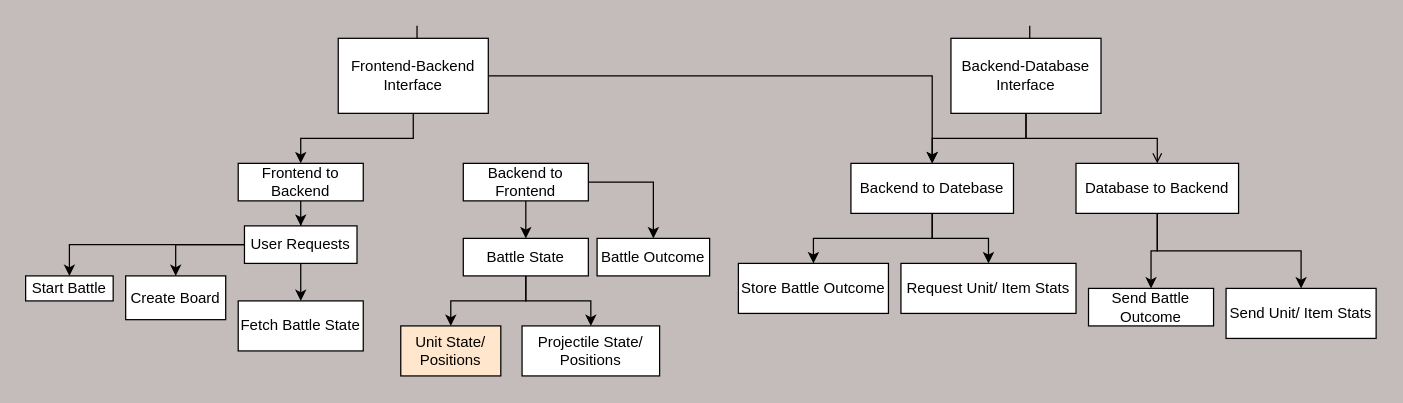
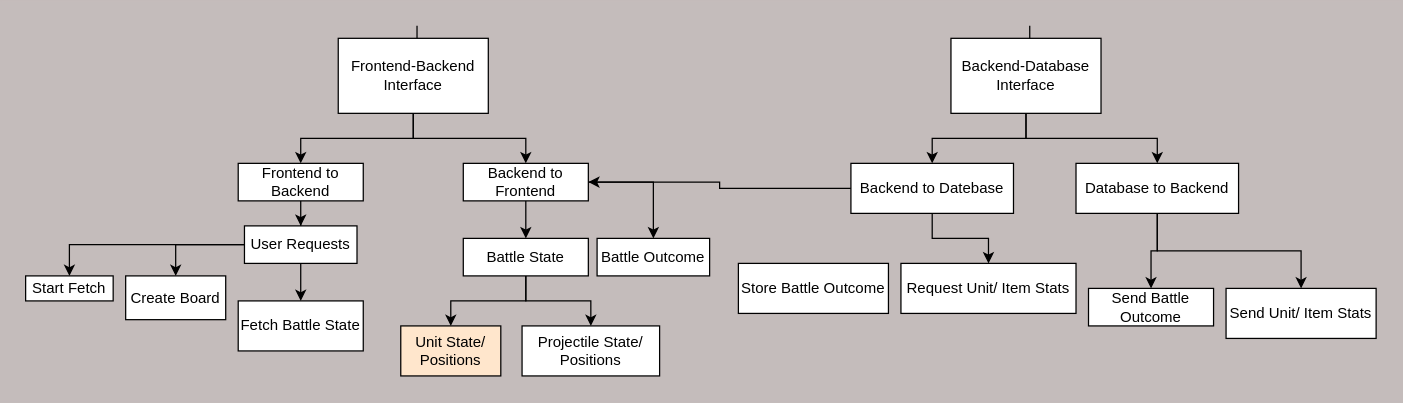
- <mxCell id="3" value="" style="edgeStyle=orthogonalEdgeStyle;rounded=0;orthogonalLoop=1;jettySize=auto;html=1;" edge="1" parent="1" source="4" target="22"><mxGeometry relative="1" as="geometry" /></mxCell>
+ <mxCell id="3" value="" style="edgeStyle=orthogonalEdgeStyle;rounded=0;orthogonalLoop=1;jettySize=auto;html=1;" edge="1" parent="1" source="4" target="9"><mxGeometry relative="1" as="geometry" /></mxCell>
- <mxCell id="18" value="" style="edgeStyle=orthogonalEdgeStyle;rounded=0;orthogonalLoop=1;jettySize=auto;html=1;endArrow=open;" edge="1" parent="1" source="19" target="25"><mxGeometry relative="1" as="geometry" /></mxCell>
+ <mxCell id="18" value="" style="edgeStyle=orthogonalEdgeStyle;rounded=0;orthogonalLoop=1;jettySize=auto;html=1;" edge="1" parent="1" source="19" target="25"><mxGeometry relative="1" as="geometry" /></mxCell>
- <mxCell id="20" style="edgeStyle=orthogonalEdgeStyle;rounded=0;orthogonalLoop=1;jettySize=auto;html=1;" edge="1" parent="1" source="22" target="36"><mxGeometry relative="1" as="geometry"><mxPoint x="710" y="200" as="targetPoint" /></mxGeometry></mxCell>
+ <mxCell id="20" style="edgeStyle=orthogonalEdgeStyle;rounded=0;orthogonalLoop=1;jettySize=auto;html=1;" edge="1" parent="1" source="22" target="9"><mxGeometry relative="1" as="geometry"><mxPoint x="710" y="200" as="targetPoint" /></mxGeometry></mxCell>
- <mxCell id="33" value="Start Battle" style="rounded=0;whiteSpace=wrap;html=1;" vertex="1" parent="1"><mxGeometry x="20" y="220" width="70" height="20" as="geometry" /></mxCell>
+ <mxCell id="33" value="Start Fetch" style="rounded=0;whiteSpace=wrap;html=1;" vertex="1" parent="1"><mxGeometry x="20" y="220" width="70" height="20" as="geometry" /></mxCell>
